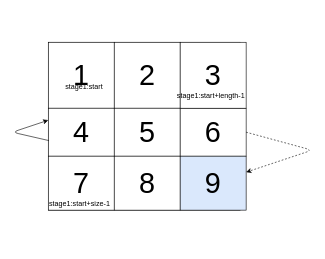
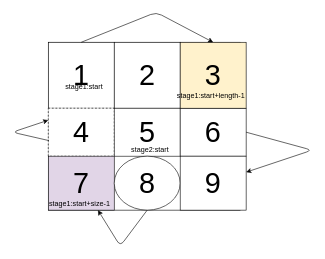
+ <mxCell id="12" value="" style="endArrow=classic;html=1;exitX=0.5;exitY=0;exitDx=0;exitDy=0;entryX=0.5;entryY=0;entryDx=0;entryDy=0;" parent="1" source="3" target="11" edge="1"><mxGeometry width="50" height="50" relative="1" as="geometry"><mxPoint x="140" y="125" as="sourcePoint" /><mxPoint x="190" y="75" as="targetPoint" /><Array as="points"><mxPoint x="260" y="20" /></Array></mxGeometry></mxCell>
- <mxCell id="11" value="&lt;font style=&quot;font-size: 48px&quot;&gt;3&lt;/font&gt;" style="rounded=0;whiteSpace=wrap;html=1;" parent="1" vertex="1"><mxGeometry x="300" y="70" width="110" height="110" as="geometry" /></mxCell>
+ <mxCell id="11" value="&lt;font style=&quot;font-size: 48px&quot;&gt;3&lt;/font&gt;" style="rounded=0;whiteSpace=wrap;html=1;fillColor=#fff2cc;" parent="1" vertex="1"><mxGeometry x="300" y="70" width="110" height="110" as="geometry" /></mxCell>
- <mxCell id="4" value="&lt;font style=&quot;font-size: 48px&quot;&gt;4&lt;/font&gt;" style="rounded=0;whiteSpace=wrap;html=1;" parent="1" vertex="1"><mxGeometry x="80" y="180" width="110" height="80" as="geometry" /></mxCell>
+ <mxCell id="4" value="&lt;font style=&quot;font-size: 48px&quot;&gt;4&lt;/font&gt;" style="rounded=0;whiteSpace=wrap;html=1;dashed=1;" parent="1" vertex="1"><mxGeometry x="80" y="180" width="110" height="80" as="geometry" /></mxCell>
+ <mxCell id="17" value="stage2:start" style="text;html=1;strokeColor=none;fillColor=none;align=center;verticalAlign=middle;whiteSpace=wrap;rounded=0;" parent="1" vertex="1"><mxGeometry x="230" y="240" width="40" height="20" as="geometry" /></mxCell>
- <mxCell id="13" value="" style="endArrow=classic;html=1;exitX=1;exitY=0.5;exitDx=0;exitDy=0;dashed=1;" parent="1" source="9" target="10" edge="1"><mxGeometry width="50" height="50" relative="1" as="geometry"><mxPoint x="490" y="170" as="sourcePoint" /><mxPoint x="540" y="120" as="targetPoint" /><Array as="points"><mxPoint x="520" y="250" /></Array></mxGeometry></mxCell>
+ <mxCell id="13" value="" style="endArrow=classic;html=1;exitX=1;exitY=0.5;exitDx=0;exitDy=0;" parent="1" source="9" target="10" edge="1"><mxGeometry width="50" height="50" relative="1" as="geometry"><mxPoint x="490" y="170" as="sourcePoint" /><mxPoint x="540" y="120" as="targetPoint" /><Array as="points"><mxPoint x="520" y="250" /></Array></mxGeometry></mxCell>
- <mxCell id="5" value="&lt;font style=&quot;font-size: 48px&quot;&gt;7&lt;/font&gt;" style="rounded=0;whiteSpace=wrap;html=1;" parent="1" vertex="1"><mxGeometry x="80" y="260" width="110" height="90" as="geometry" /></mxCell>
+ <mxCell id="5" value="&lt;font style=&quot;font-size: 48px&quot;&gt;7&lt;/font&gt;" style="rounded=0;whiteSpace=wrap;html=1;fillColor=#e1d5e7;" parent="1" vertex="1"><mxGeometry x="80" y="260" width="110" height="90" as="geometry" /></mxCell>
- <mxCell id="8" value="&lt;font style=&quot;font-size: 48px&quot;&gt;8&lt;/font&gt;" style="rounded=0;whiteSpace=wrap;html=1;" parent="1" vertex="1"><mxGeometry x="190" y="260" width="110" height="90" as="geometry" /></mxCell>
+ <mxCell id="8" value="&lt;font style=&quot;font-size: 48px&quot;&gt;8&lt;/font&gt;" style="ellipse;whiteSpace=wrap;html=1;" parent="1" vertex="1"><mxGeometry x="190" y="260" width="110" height="90" as="geometry" /></mxCell>
- <mxCell id="10" value="&lt;font style=&quot;font-size: 48px&quot;&gt;9&lt;/font&gt;" style="rounded=0;whiteSpace=wrap;html=1;fillColor=#dae8fc;" parent="1" vertex="1"><mxGeometry x="300" y="260" width="110" height="90" as="geometry" /></mxCell>
+ <mxCell id="10" value="&lt;font style=&quot;font-size: 48px&quot;&gt;9&lt;/font&gt;" style="rounded=0;whiteSpace=wrap;html=1;" parent="1" vertex="1"><mxGeometry x="300" y="260" width="110" height="90" as="geometry" /></mxCell>
+ <mxCell id="14" value="" style="endArrow=classic;html=1;exitX=0.5;exitY=1;exitDx=0;exitDy=0;" parent="1" source="8" target="5" edge="1"><mxGeometry width="50" height="50" relative="1" as="geometry"><mxPoint x="350" y="420" as="sourcePoint" /><mxPoint x="400" y="370" as="targetPoint" /><Array as="points"><mxPoint x="200" y="410" /></Array></mxGeometry></mxCell>
